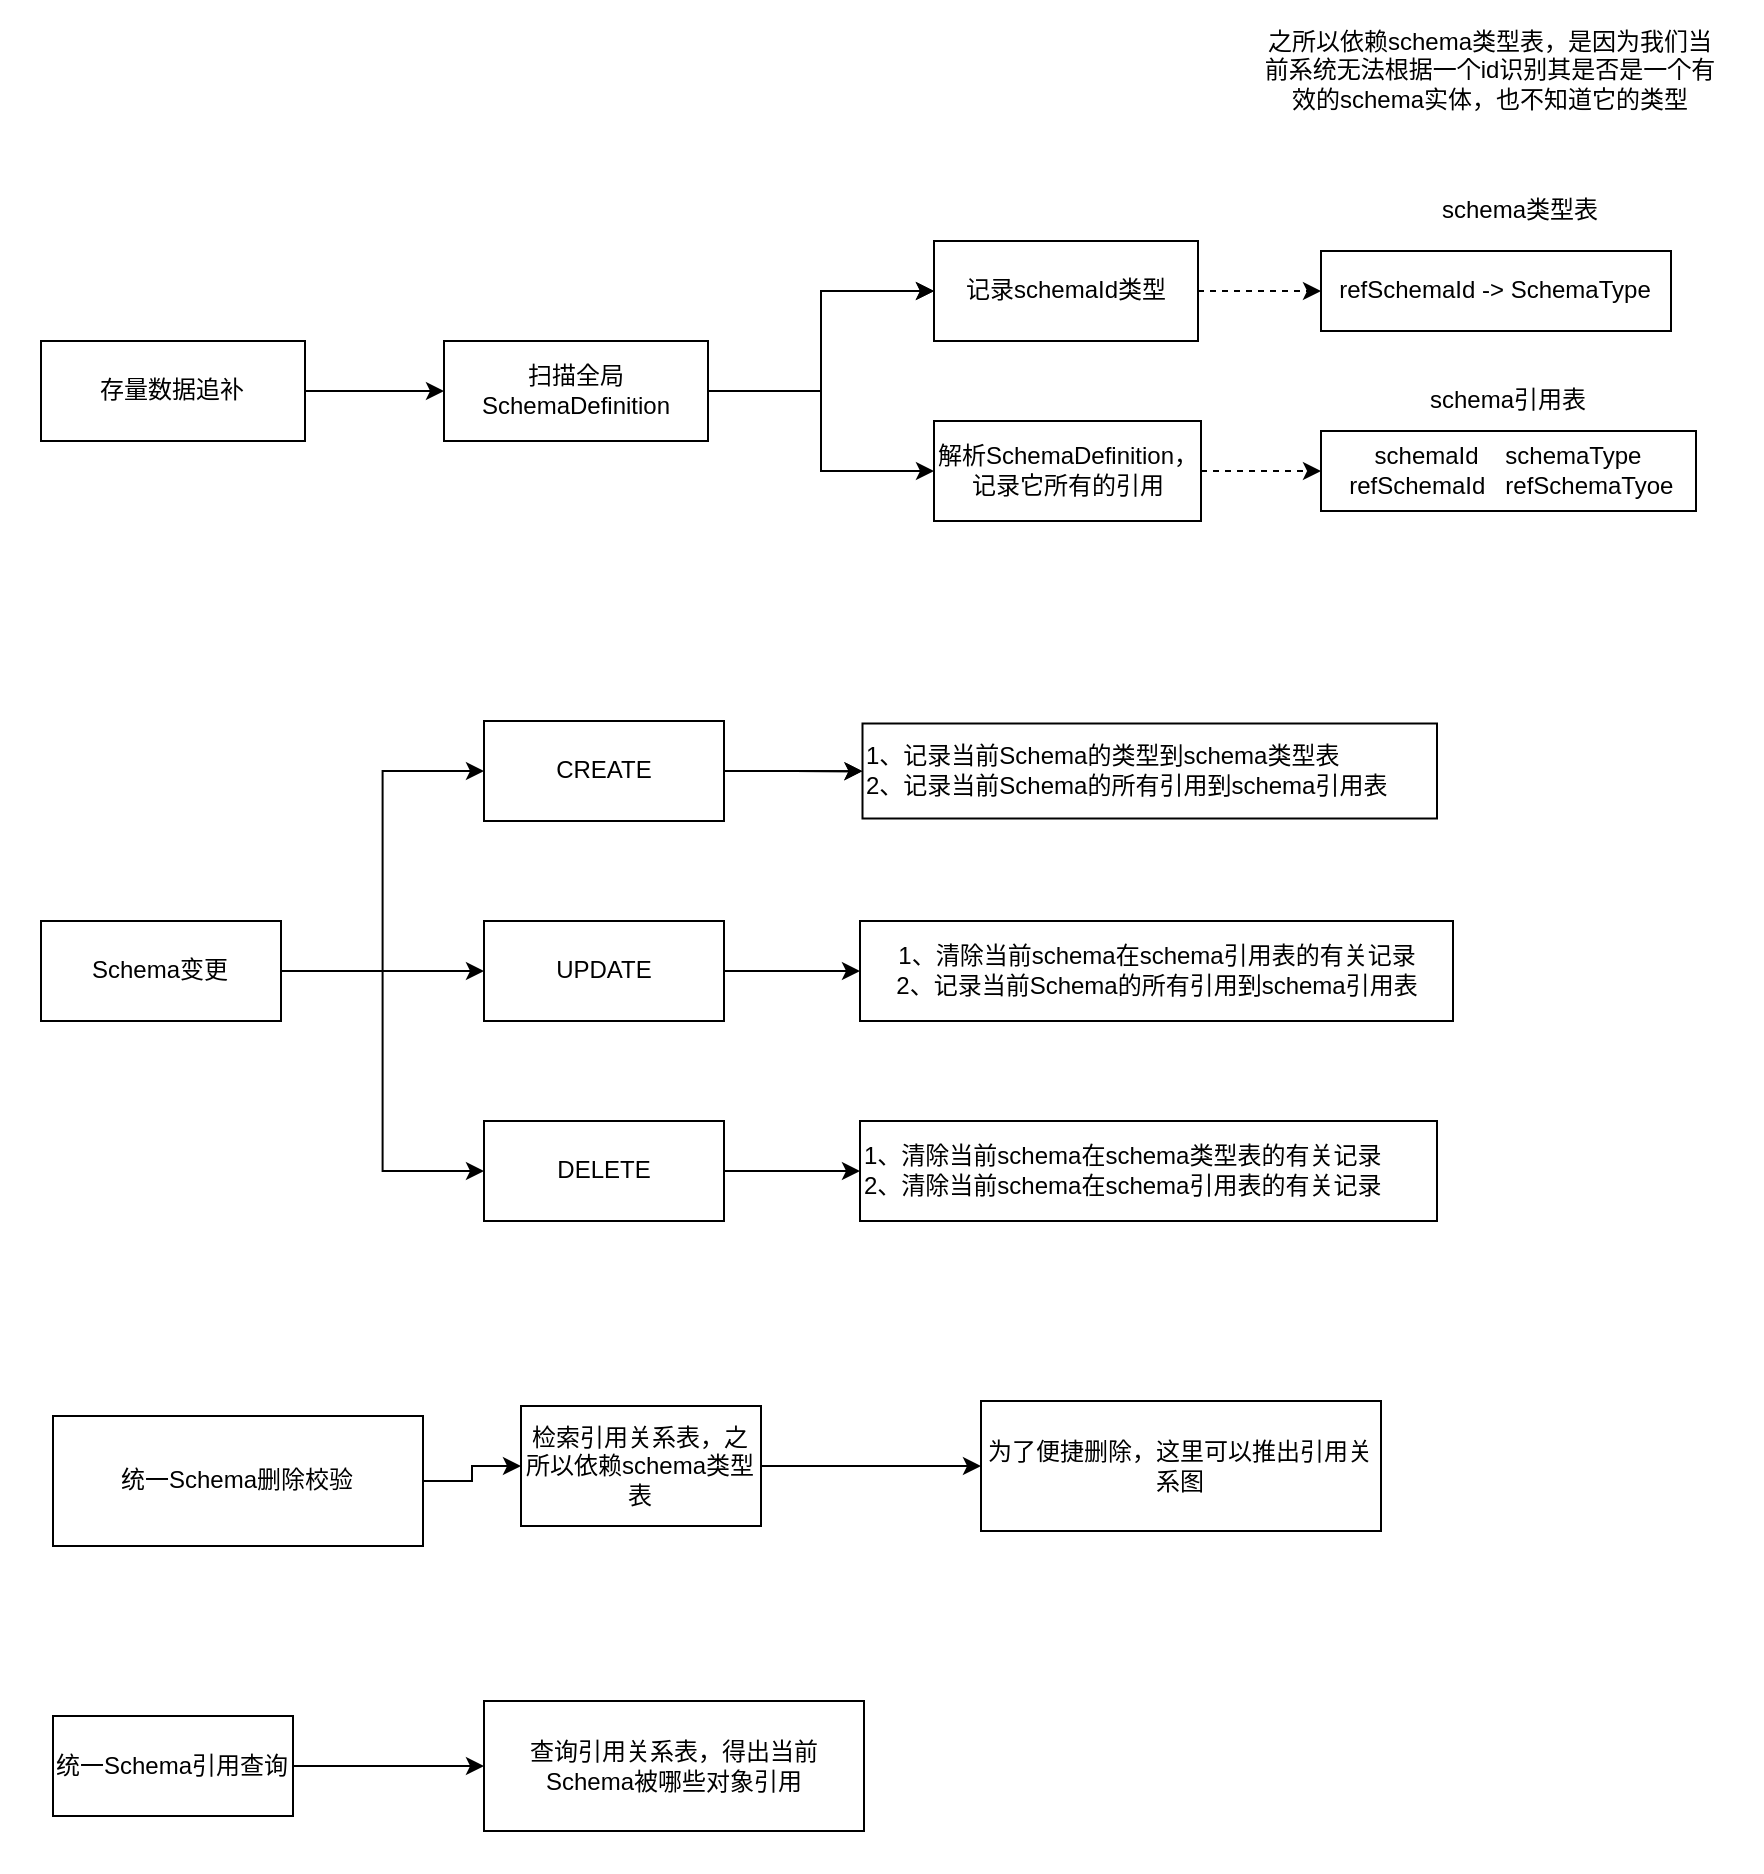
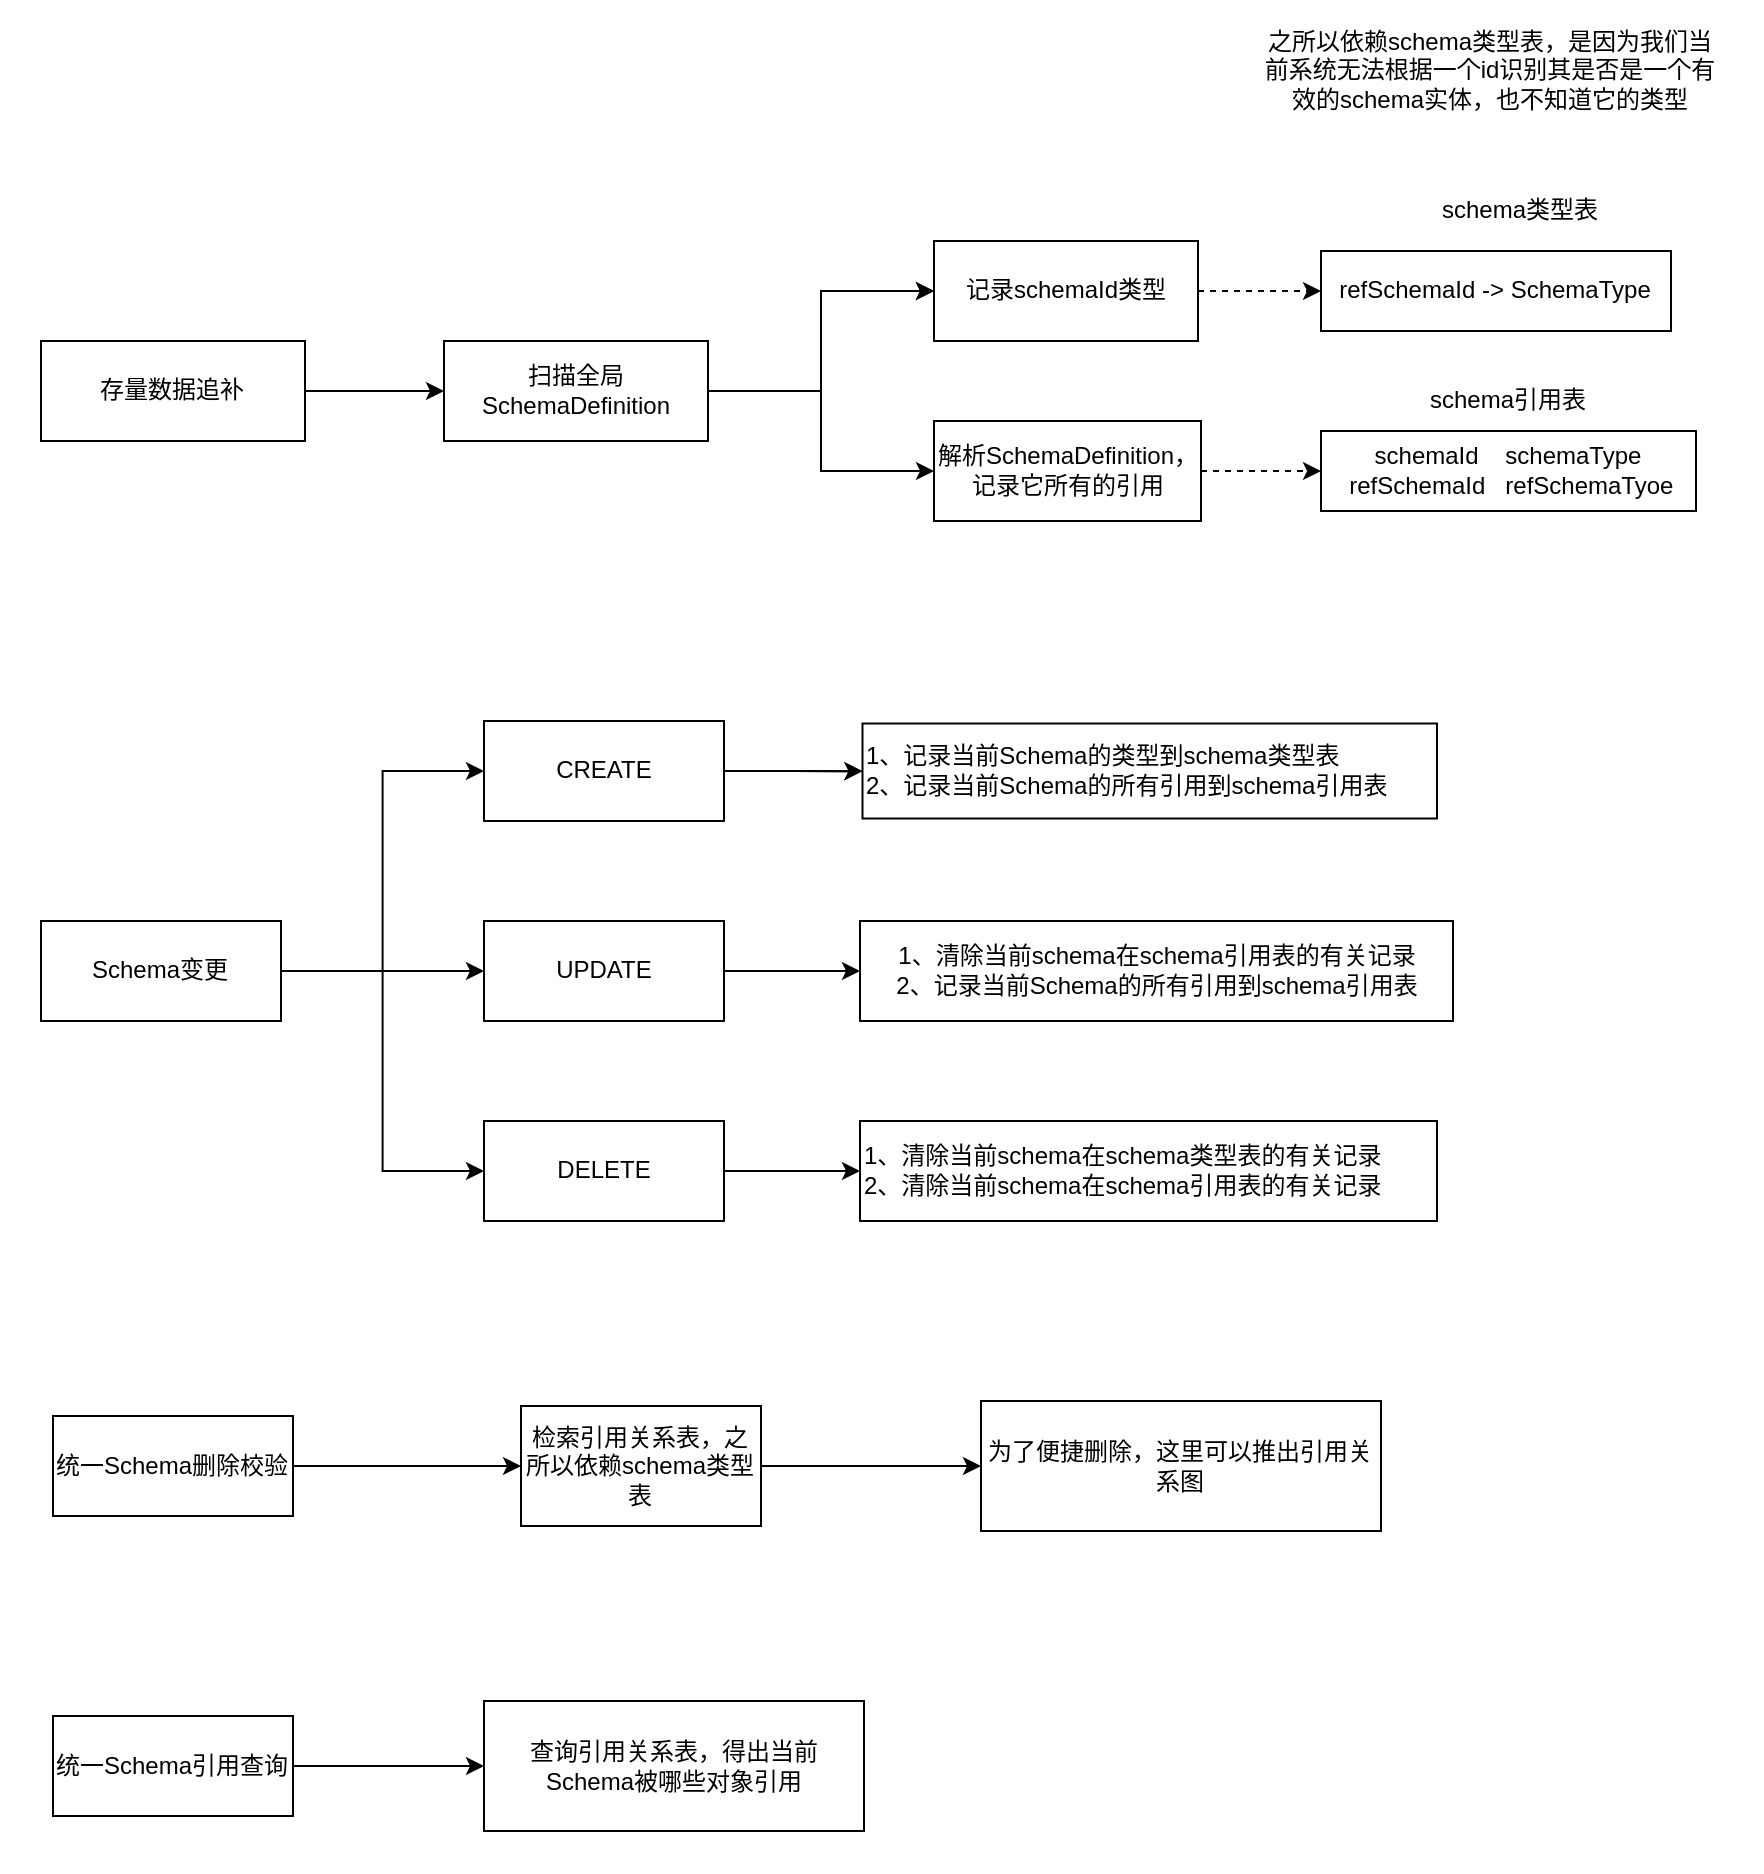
- <mxCell id="31" value="统一Schema删除校验" style="rounded=0;whiteSpace=wrap;html=1;" parent="1" vertex="1"><mxGeometry x="26" y="707.5" width="185" height="65" as="geometry" /></mxCell>
+ <mxCell id="31" value="统一Schema删除校验" style="rounded=0;whiteSpace=wrap;html=1;" parent="1" vertex="1"><mxGeometry x="26" y="707.5" width="120" height="50" as="geometry" /></mxCell>
